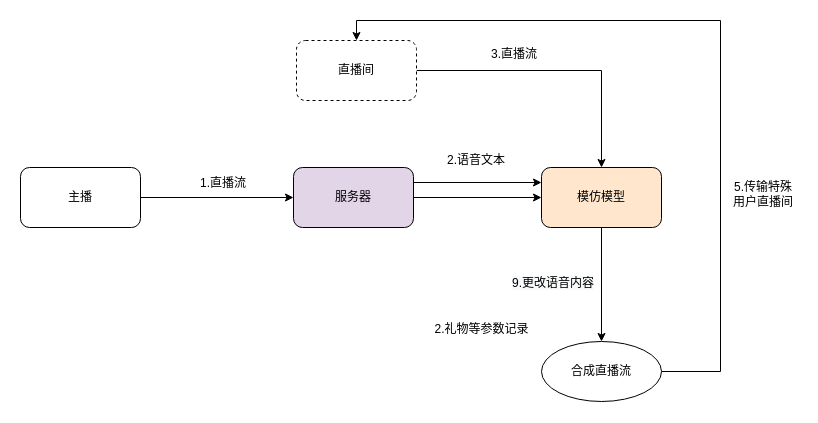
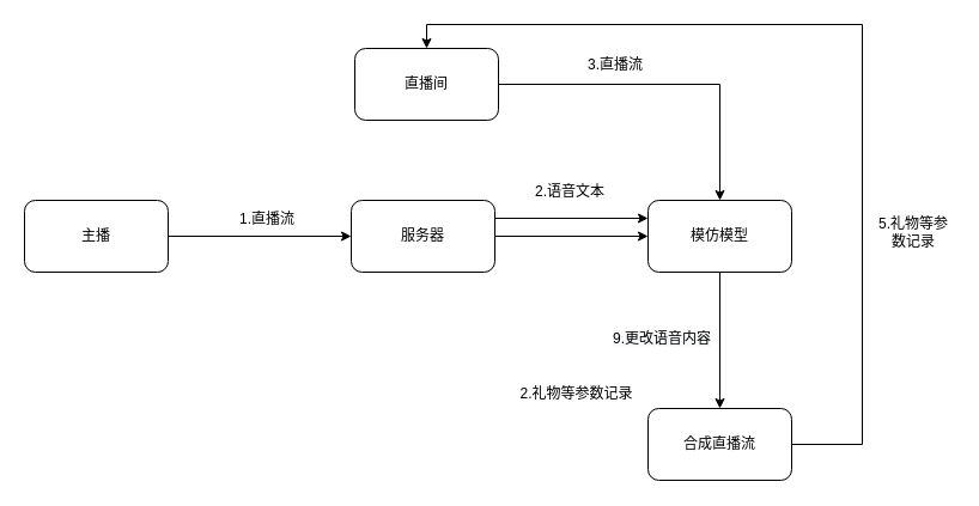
- <mxCell id="11" value="直播间" style="rounded=1;whiteSpace=wrap;html=1;dashed=1;" vertex="1" parent="1"><mxGeometry x="296" y="40" width="120" height="60" as="geometry" /></mxCell>
+ <mxCell id="11" value="直播间" style="rounded=1;whiteSpace=wrap;html=1;" vertex="1" parent="1"><mxGeometry x="296" y="40" width="120" height="60" as="geometry" /></mxCell>
- <mxCell id="17" value="5.传输特殊用户直播间" style="text;html=1;strokeColor=none;fillColor=none;align=center;verticalAlign=middle;whiteSpace=wrap;rounded=0;" vertex="1" parent="1"><mxGeometry x="730" y="184" width="66" height="20" as="geometry" /></mxCell>
+ <mxCell id="17" value="5.礼物等参数记录" style="text;html=1;strokeColor=none;fillColor=none;align=center;verticalAlign=middle;whiteSpace=wrap;rounded=0;" vertex="1" parent="1"><mxGeometry x="730" y="184" width="66" height="20" as="geometry" /></mxCell>
- <mxCell id="4" value="服务器" style="rounded=1;whiteSpace=wrap;html=1;fillColor=#e1d5e7;" vertex="1" parent="1"><mxGeometry x="293" y="167" width="120" height="60" as="geometry" /></mxCell>
+ <mxCell id="4" value="服务器" style="rounded=1;whiteSpace=wrap;html=1;" vertex="1" parent="1"><mxGeometry x="293" y="167" width="120" height="60" as="geometry" /></mxCell>
- <mxCell id="8" value="模仿模型" style="rounded=1;whiteSpace=wrap;html=1;fillColor=#ffe6cc;" vertex="1" parent="1"><mxGeometry x="541" y="167" width="120" height="60" as="geometry" /></mxCell>
+ <mxCell id="8" value="模仿模型" style="rounded=1;whiteSpace=wrap;html=1;" vertex="1" parent="1"><mxGeometry x="541" y="167" width="120" height="60" as="geometry" /></mxCell>
- <mxCell id="16" value="合成直播流" style="ellipse;whiteSpace=wrap;html=1;" vertex="1" parent="1"><mxGeometry x="541" y="341" width="120" height="60" as="geometry" /></mxCell>
+ <mxCell id="16" value="合成直播流" style="rounded=1;whiteSpace=wrap;html=1;" vertex="1" parent="1"><mxGeometry x="541" y="341" width="120" height="60" as="geometry" /></mxCell>
